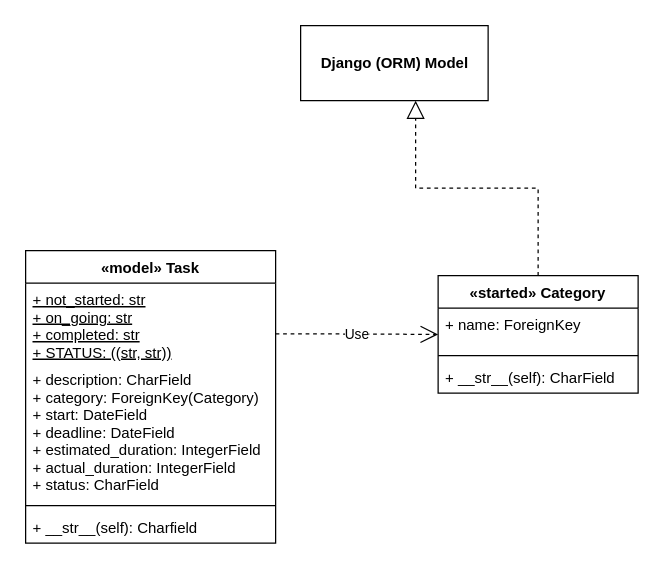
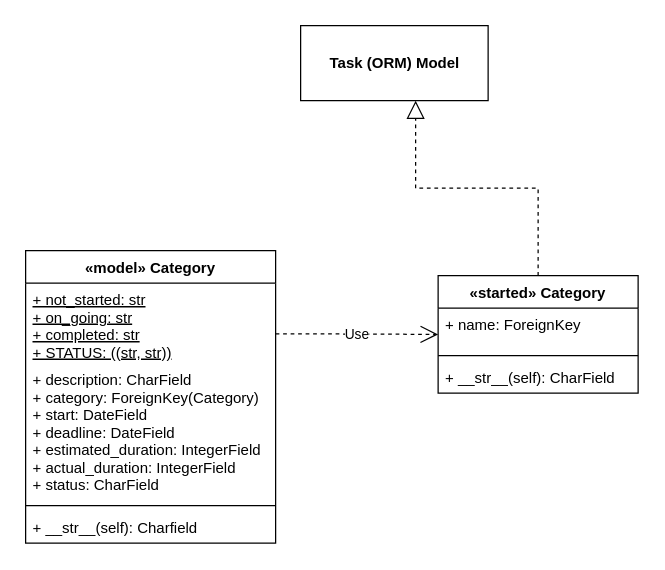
- <mxCell id="11" value="&lt;b&gt;Django (ORM) Model&lt;br&gt;&lt;/b&gt;" style="html=1;" vertex="1" parent="1"><mxGeometry x="240" y="20" width="150" height="60" as="geometry" /></mxCell>
+ <mxCell id="11" value="&lt;b&gt;Task (ORM) Model&lt;br&gt;&lt;/b&gt;" style="html=1;" vertex="1" parent="1"><mxGeometry x="240" y="20" width="150" height="60" as="geometry" /></mxCell>
- <mxCell id="2" value="«model» Task" style="swimlane;fontStyle=1;align=center;verticalAlign=top;childLayout=stackLayout;horizontal=1;startSize=26;horizontalStack=0;resizeParent=1;resizeParentMax=0;resizeLast=0;collapsible=1;marginBottom=0;" vertex="1" parent="1"><mxGeometry x="20" y="200" width="200" height="234" as="geometry" /></mxCell>
+ <mxCell id="2" value="«model» Category" style="swimlane;fontStyle=1;align=center;verticalAlign=top;childLayout=stackLayout;horizontal=1;startSize=26;horizontalStack=0;resizeParent=1;resizeParentMax=0;resizeLast=0;collapsible=1;marginBottom=0;" vertex="1" parent="1"><mxGeometry x="20" y="200" width="200" height="234" as="geometry" /></mxCell>
